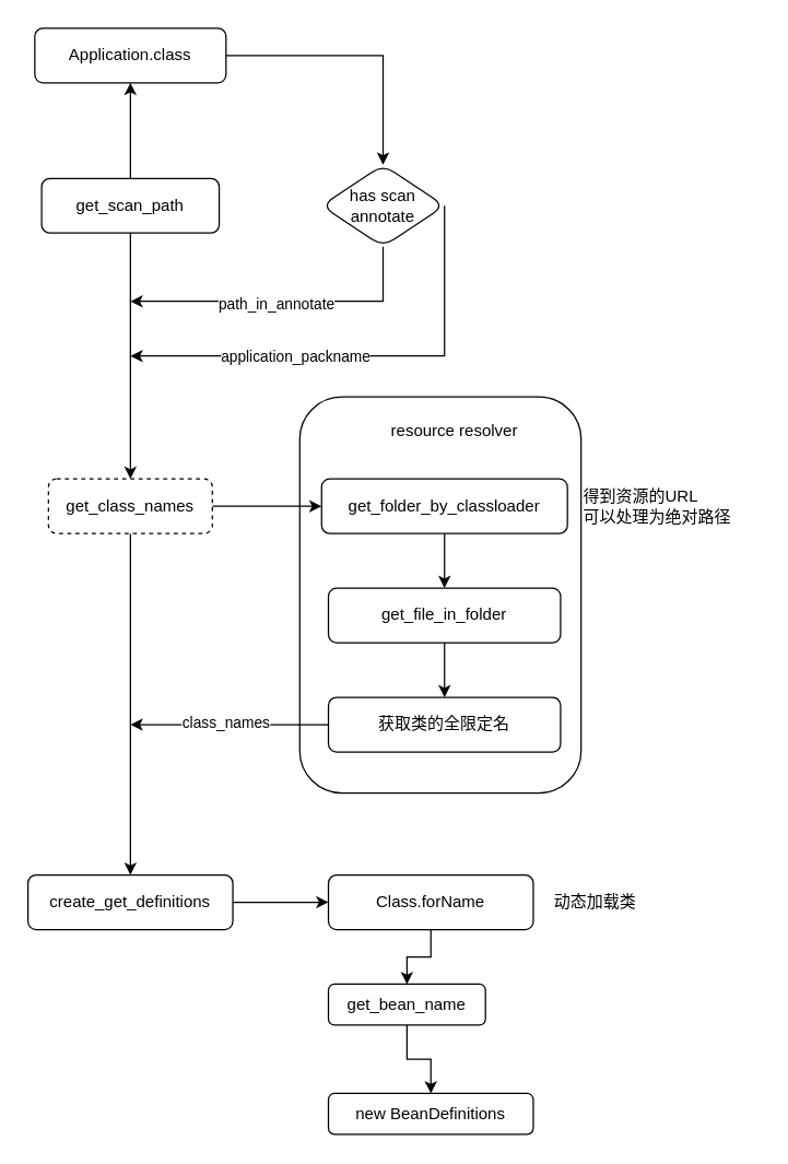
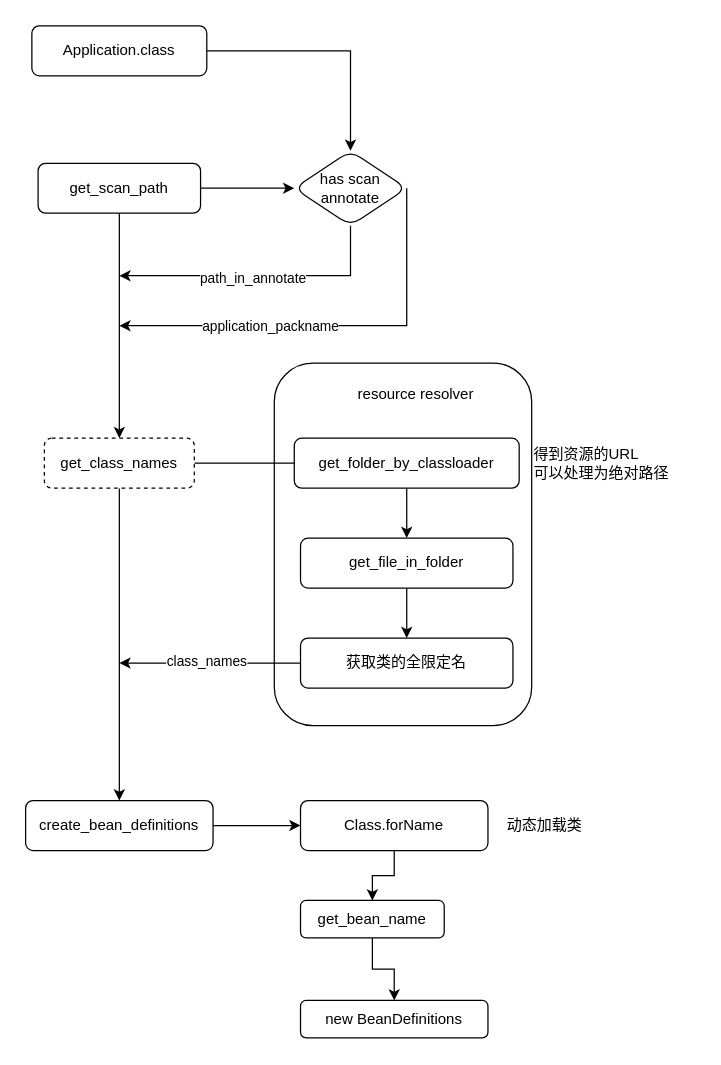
- <mxCell id="5" value="" style="edgeStyle=orthogonalEdgeStyle;rounded=0;orthogonalLoop=1;jettySize=auto;html=1;" edge="1" parent="1" source="7" target="4"><mxGeometry relative="1" as="geometry" /></mxCell>
+ <mxCell id="5" value="" style="edgeStyle=orthogonalEdgeStyle;rounded=0;orthogonalLoop=1;jettySize=auto;html=1;" edge="1" parent="1" source="7" target="12"><mxGeometry relative="1" as="geometry" /></mxCell>
- <mxCell id="13" value="" style="edgeStyle=orthogonalEdgeStyle;rounded=0;orthogonalLoop=1;jettySize=auto;html=1;" edge="1" parent="1" source="15" target="17"><mxGeometry relative="1" as="geometry" /></mxCell>
+ <mxCell id="13" value="" style="edgeStyle=orthogonalEdgeStyle;rounded=0;orthogonalLoop=1;jettySize=auto;html=1;endArrow=none;" edge="1" parent="1" source="15" target="17"><mxGeometry relative="1" as="geometry" /></mxCell>
- <mxCell id="25" value="create_get_definitions" style="whiteSpace=wrap;html=1;rounded=1;" vertex="1" parent="1"><mxGeometry x="20" y="640" width="150" height="40" as="geometry" /></mxCell>
+ <mxCell id="25" value="create_bean_definitions" style="whiteSpace=wrap;html=1;rounded=1;" vertex="1" parent="1"><mxGeometry x="20" y="640" width="150" height="40" as="geometry" /></mxCell>
